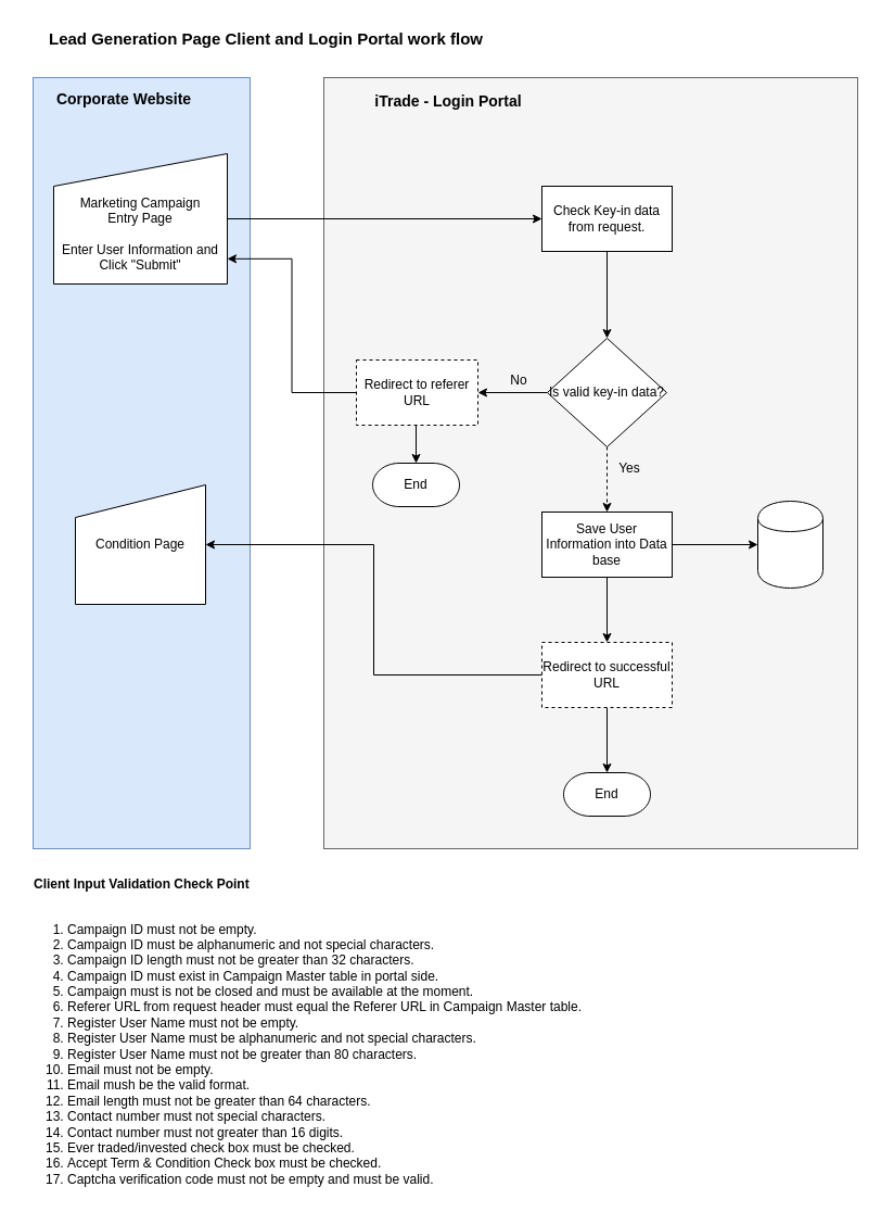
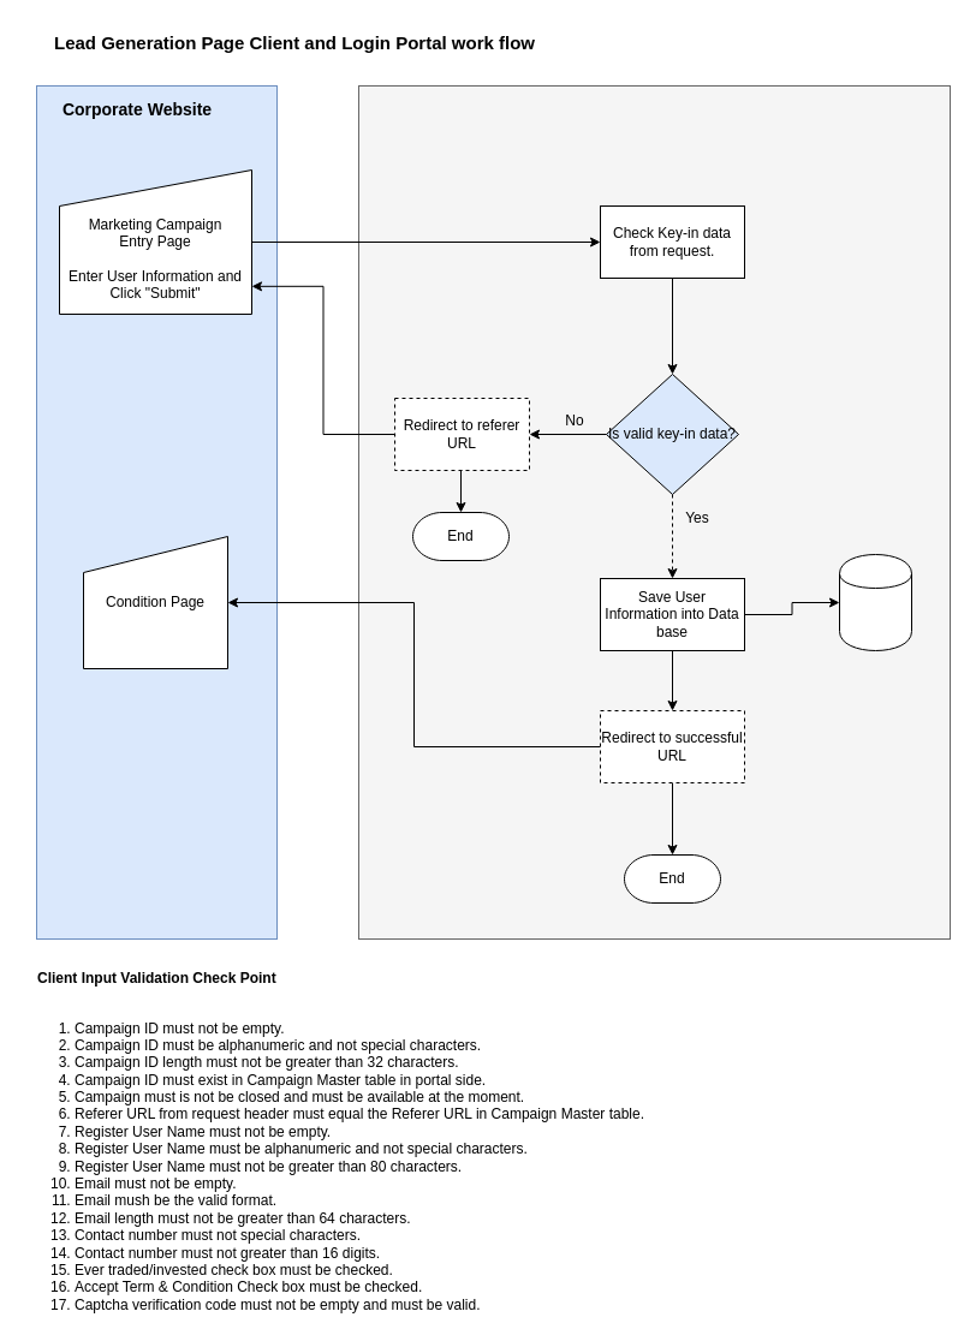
- <mxCell id="7" value="&lt;b&gt;&lt;font style=&quot;font-size: 14px&quot;&gt;iTrade - Login Portal&lt;/font&gt;&lt;/b&gt;" style="text;html=1;strokeColor=none;fillColor=none;align=center;verticalAlign=middle;whiteSpace=wrap;rounded=0;" vertex="1" parent="1"><mxGeometry x="313" y="82.5" width="200" height="20" as="geometry" /></mxCell>
- <mxCell id="13" value="Is valid key-in data?" style="rhombus;whiteSpace=wrap;html=1;" vertex="1" parent="1"><mxGeometry x="504" y="311" width="110" height="100" as="geometry" /></mxCell>
+ <mxCell id="13" value="Is valid key-in data?" style="rhombus;whiteSpace=wrap;html=1;fillColor=#dae8fc;" vertex="1" parent="1"><mxGeometry x="504" y="311" width="110" height="100" as="geometry" /></mxCell>
- <mxCell id="16" value="Save User Information into Data base" style="rounded=0;whiteSpace=wrap;html=1;" vertex="1" parent="1"><mxGeometry x="499" y="471" width="120" height="60" as="geometry" /></mxCell>
+ <mxCell id="16" value="Save User Information into Data base" style="rounded=0;whiteSpace=wrap;html=1;" vertex="1" parent="1"><mxGeometry x="499" y="481" width="120" height="60" as="geometry" /></mxCell>
